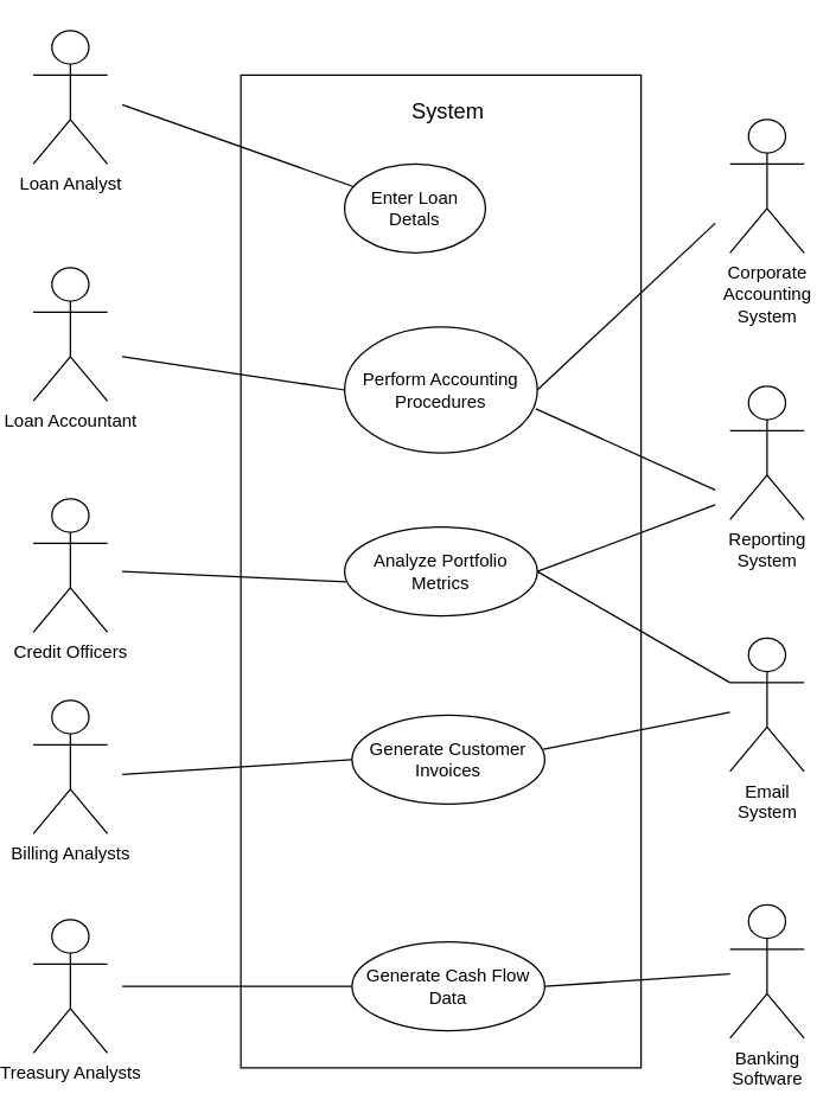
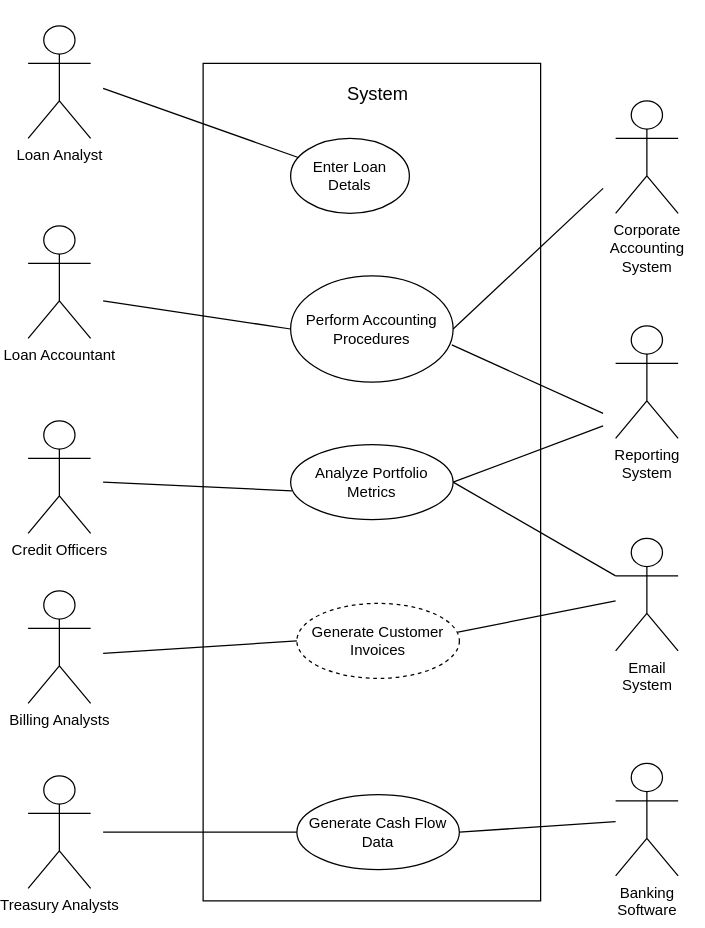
- <mxCell id="13" value="Generate Customer Invoices" style="ellipse;whiteSpace=wrap;html=1;" parent="1" vertex="1"><mxGeometry x="235" y="482" width="130" height="60" as="geometry" /></mxCell>
+ <mxCell id="13" value="Generate Customer Invoices" style="ellipse;whiteSpace=wrap;html=1;dashed=1;" parent="1" vertex="1"><mxGeometry x="235" y="482" width="130" height="60" as="geometry" /></mxCell>
